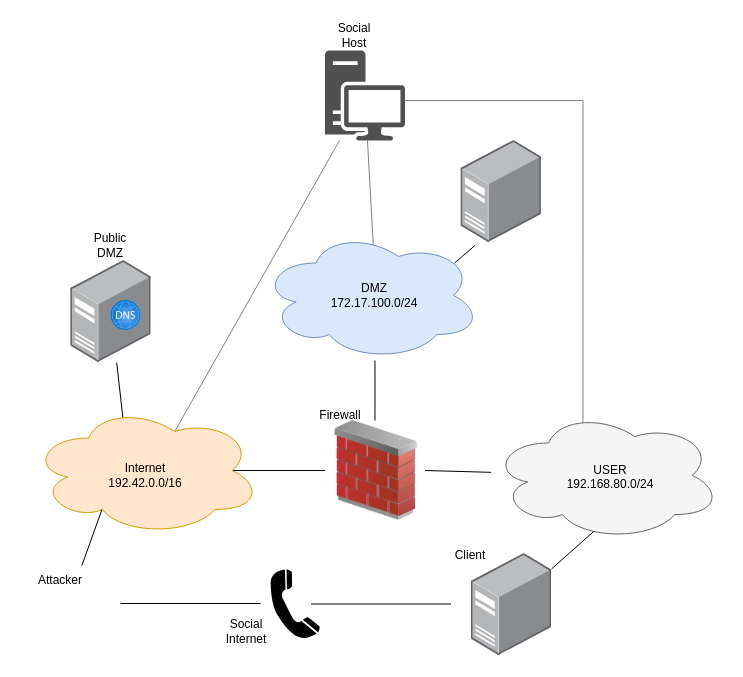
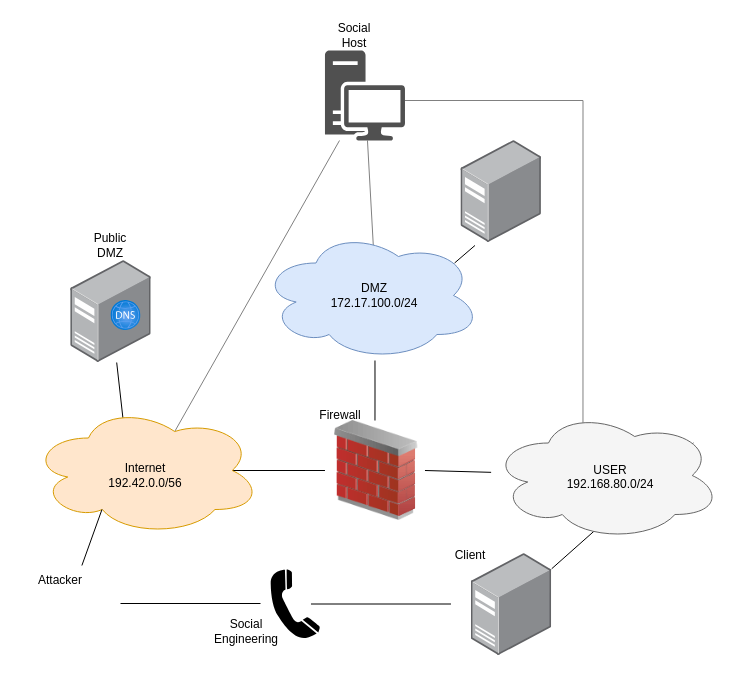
- <mxCell id="18" value="&lt;div&gt;Internet&lt;/div&gt;&lt;div&gt;192.42.0.0/16&lt;/div&gt;" style="text;strokeColor=none;align=center;fillColor=none;html=1;verticalAlign=middle;whiteSpace=wrap;rounded=0;" parent="1" vertex="1"><mxGeometry x="100.47" y="455" width="90" height="40" as="geometry" /></mxCell>
+ <mxCell id="18" value="&lt;div&gt;Internet&lt;/div&gt;&lt;div&gt;192.42.0.0/56&lt;/div&gt;" style="text;strokeColor=none;align=center;fillColor=none;html=1;verticalAlign=middle;whiteSpace=wrap;rounded=0;" parent="1" vertex="1"><mxGeometry x="100.47" y="455" width="90" height="40" as="geometry" /></mxCell>
- <mxCell id="35" value="Social Internet" style="text;strokeColor=none;align=center;fillColor=none;html=1;verticalAlign=middle;whiteSpace=wrap;rounded=0;" vertex="1" parent="1"><mxGeometry x="216" y="616" width="60" height="30" as="geometry" /></mxCell>
+ <mxCell id="35" value="Social Engineering" style="text;strokeColor=none;align=center;fillColor=none;html=1;verticalAlign=middle;whiteSpace=wrap;rounded=0;" vertex="1" parent="1"><mxGeometry x="216" y="616" width="60" height="30" as="geometry" /></mxCell>
